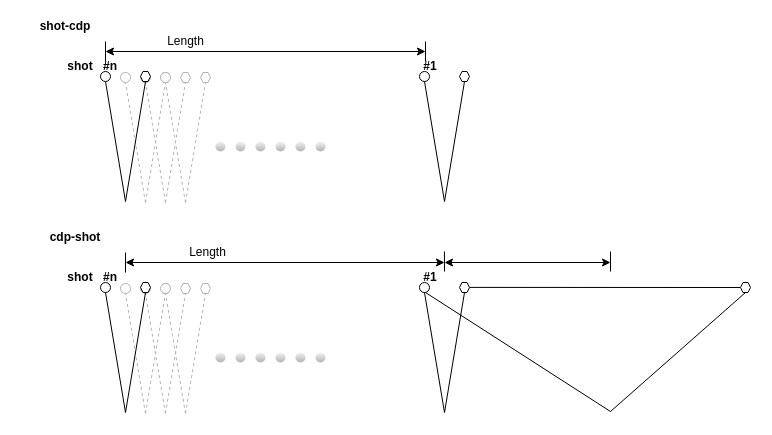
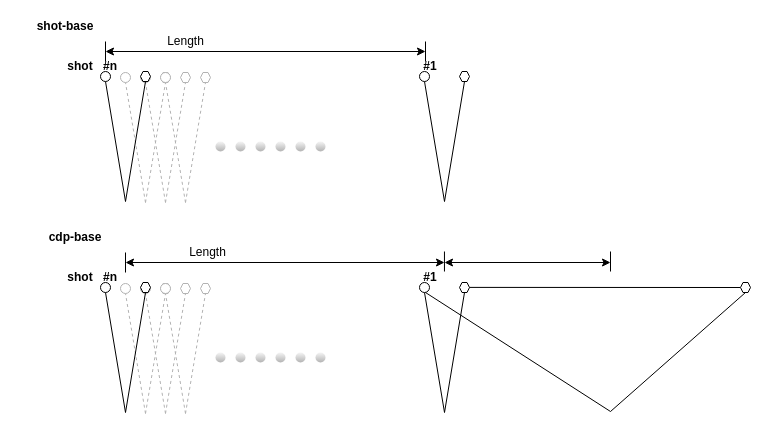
- <mxCell id="35" value="&lt;font style=&quot;font-size: 12px&quot;&gt;&lt;b&gt;shot-cdp&lt;/b&gt;&lt;/font&gt;" style="text;html=1;strokeColor=none;fillColor=none;align=center;verticalAlign=middle;whiteSpace=wrap;rounded=0;" vertex="1" parent="1"><mxGeometry x="20" y="20" width="90" height="11" as="geometry" /></mxCell>
+ <mxCell id="35" value="&lt;font style=&quot;font-size: 12px&quot;&gt;&lt;b&gt;shot-base&lt;/b&gt;&lt;/font&gt;" style="text;html=1;strokeColor=none;fillColor=none;align=center;verticalAlign=middle;whiteSpace=wrap;rounded=0;" vertex="1" parent="1"><mxGeometry x="20" y="20" width="90" height="11" as="geometry" /></mxCell>
- <mxCell id="69" value="&lt;font style=&quot;font-size: 12px&quot;&gt;&lt;b&gt;cdp-shot&lt;/b&gt;&lt;/font&gt;" style="text;html=1;strokeColor=none;fillColor=none;align=center;verticalAlign=middle;whiteSpace=wrap;rounded=0;" vertex="1" parent="1"><mxGeometry x="30" y="231" width="90" height="11" as="geometry" /></mxCell>
+ <mxCell id="69" value="&lt;font style=&quot;font-size: 12px&quot;&gt;&lt;b&gt;cdp-base&lt;/b&gt;&lt;/font&gt;" style="text;html=1;strokeColor=none;fillColor=none;align=center;verticalAlign=middle;whiteSpace=wrap;rounded=0;" vertex="1" parent="1"><mxGeometry x="30" y="231" width="90" height="11" as="geometry" /></mxCell>
